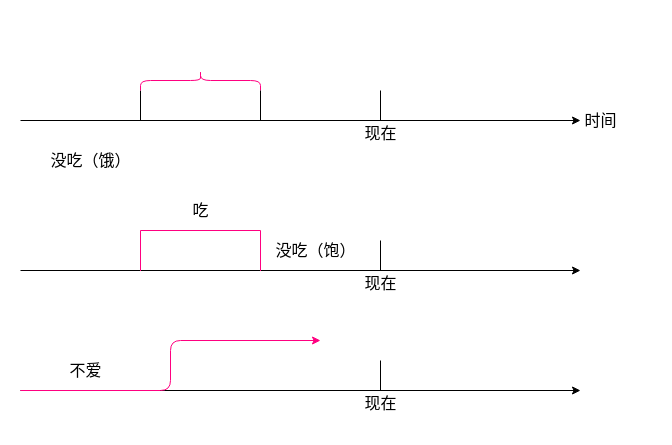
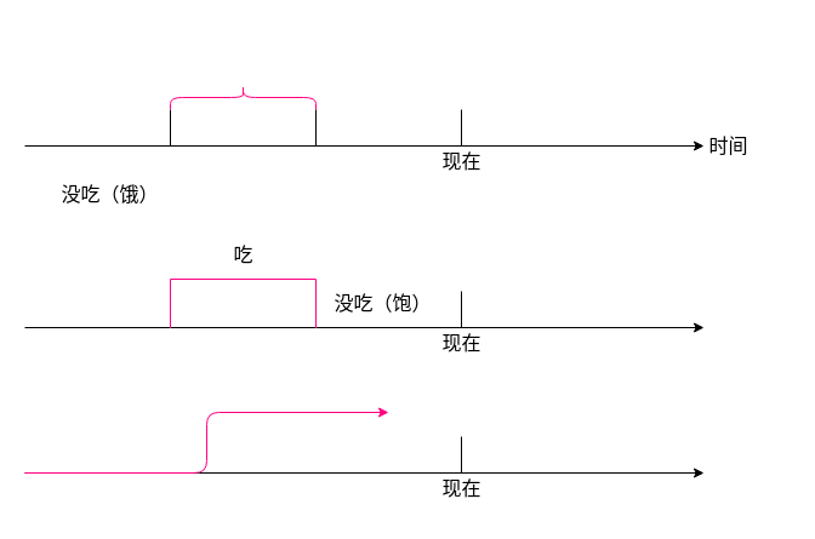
- <mxCell id="18" value="不爱" style="text;strokeColor=none;fillColor=none;html=1;fontSize=16;fontStyle=0;verticalAlign=middle;align=center;" vertex="1" parent="1"><mxGeometry x="35" y="349" width="100" height="41" as="geometry" /></mxCell>
